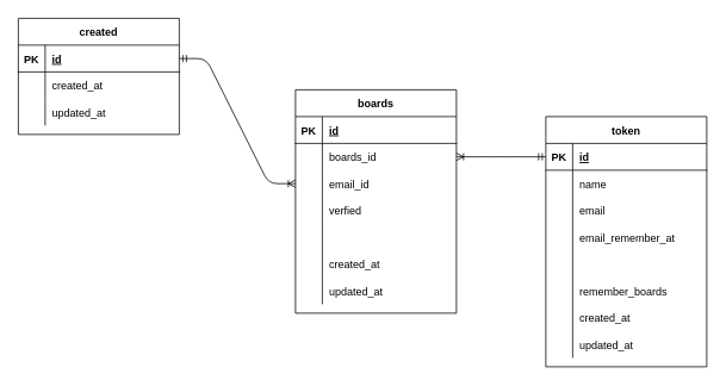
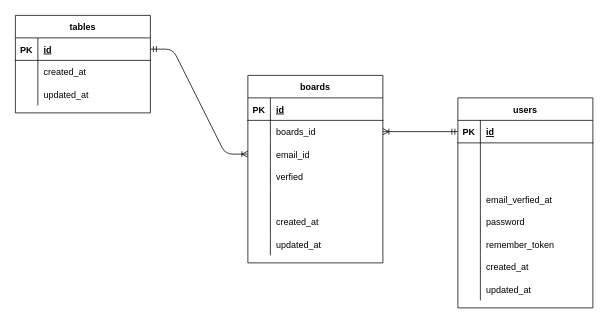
- <mxCell id="27" value="created" style="shape=table;startSize=30;container=1;collapsible=1;childLayout=tableLayout;fixedRows=1;rowLines=0;fontStyle=1;align=center;resizeLast=1;" vertex="1" parent="1"><mxGeometry x="20" y="20" width="180" height="130" as="geometry" /></mxCell>
+ <mxCell id="27" value="tables" style="shape=table;startSize=30;container=1;collapsible=1;childLayout=tableLayout;fixedRows=1;rowLines=0;fontStyle=1;align=center;resizeLast=1;" vertex="1" parent="1"><mxGeometry x="20" y="20" width="180" height="130" as="geometry" /></mxCell>
- <mxCell id="2" value="token" style="shape=table;startSize=30;container=1;collapsible=1;childLayout=tableLayout;fixedRows=1;rowLines=0;fontStyle=1;align=center;resizeLast=1;" vertex="1" parent="1"><mxGeometry x="610" y="130" width="180" height="280" as="geometry" /></mxCell>
+ <mxCell id="2" value="users" style="shape=table;startSize=30;container=1;collapsible=1;childLayout=tableLayout;fixedRows=1;rowLines=0;fontStyle=1;align=center;resizeLast=1;" vertex="1" parent="1"><mxGeometry x="610" y="130" width="180" height="280" as="geometry" /></mxCell>
- <mxCell id="8" value="name" style="shape=partialRectangle;connectable=0;fillColor=none;top=0;left=0;bottom=0;right=0;align=left;spacingLeft=6;overflow=hidden;" vertex="1" parent="6"><mxGeometry x="30" width="150" height="30" as="geometry" /></mxCell>
- <mxCell id="11" value="email" style="shape=partialRectangle;connectable=0;fillColor=none;top=0;left=0;bottom=0;right=0;align=left;spacingLeft=6;overflow=hidden;" vertex="1" parent="9"><mxGeometry x="30" width="150" height="30" as="geometry" /></mxCell>
- <mxCell id="14" value="email_remember_at" style="shape=partialRectangle;connectable=0;fillColor=none;top=0;left=0;bottom=0;right=0;align=left;spacingLeft=6;overflow=hidden;" vertex="1" parent="12"><mxGeometry x="30" width="150" height="30" as="geometry" /></mxCell>
+ <mxCell id="14" value="email_verfied_at" style="shape=partialRectangle;connectable=0;fillColor=none;top=0;left=0;bottom=0;right=0;align=left;spacingLeft=6;overflow=hidden;" vertex="1" parent="12"><mxGeometry x="30" width="150" height="30" as="geometry" /></mxCell>
+ <mxCell id="17" value="password" style="shape=partialRectangle;connectable=0;fillColor=none;top=0;left=0;bottom=0;right=0;align=left;spacingLeft=6;overflow=hidden;" vertex="1" parent="15"><mxGeometry x="30" width="150" height="30" as="geometry" /></mxCell>
- <mxCell id="20" value="remember_boards" style="shape=partialRectangle;connectable=0;fillColor=none;top=0;left=0;bottom=0;right=0;align=left;spacingLeft=6;overflow=hidden;" vertex="1" parent="18"><mxGeometry x="30" width="150" height="30" as="geometry" /></mxCell>
+ <mxCell id="20" value="remember_token" style="shape=partialRectangle;connectable=0;fillColor=none;top=0;left=0;bottom=0;right=0;align=left;spacingLeft=6;overflow=hidden;" vertex="1" parent="18"><mxGeometry x="30" width="150" height="30" as="geometry" /></mxCell>
